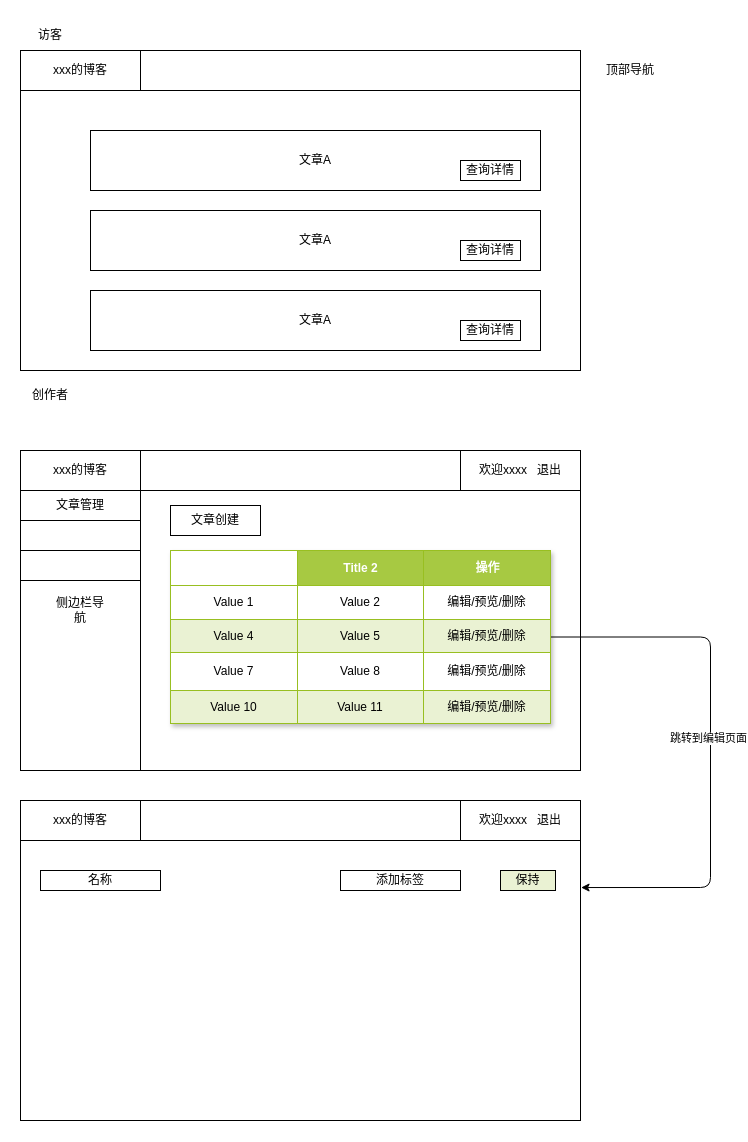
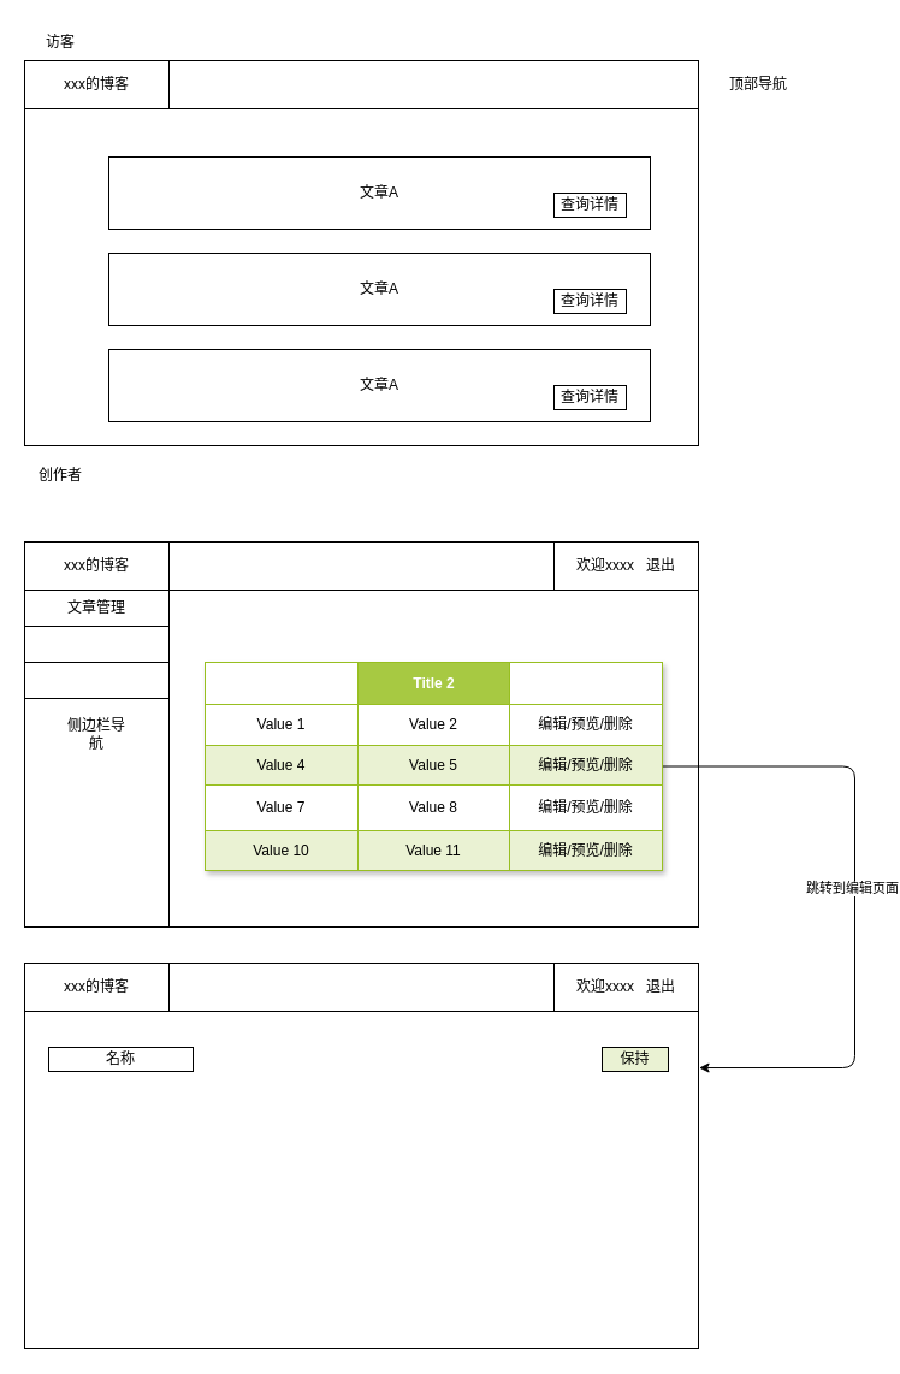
- <mxCell id="23" value="文章创建" style="rounded=0;whiteSpace=wrap;html=1;" vertex="1" parent="1"><mxGeometry x="170" y="505" width="90" height="30" as="geometry" /></mxCell>
- <mxCell id="30" value="操作" style="connectable=0;recursiveResize=0;strokeColor=inherit;fillColor=#A7C942;align=center;fontStyle=1;fontColor=#FFFFFF;html=1;" vertex="1" parent="27"><mxGeometry x="253" width="127" height="35" as="geometry"><mxRectangle width="127" height="35" as="alternateBounds" /></mxGeometry></mxCell>
+ <mxCell id="30" value="操作" style="connectable=0;recursiveResize=0;strokeColor=inherit;fillColor=#ffffff;align=center;fontStyle=1;fontColor=#FFFFFF;html=1;" vertex="1" parent="27"><mxGeometry x="253" width="127" height="35" as="geometry"><mxRectangle width="127" height="35" as="alternateBounds" /></mxGeometry></mxCell>
- <mxCell id="50" value="添加标签" style="rounded=0;whiteSpace=wrap;html=1;" vertex="1" parent="1"><mxGeometry x="340" y="870" width="120" height="20" as="geometry" /></mxCell>
